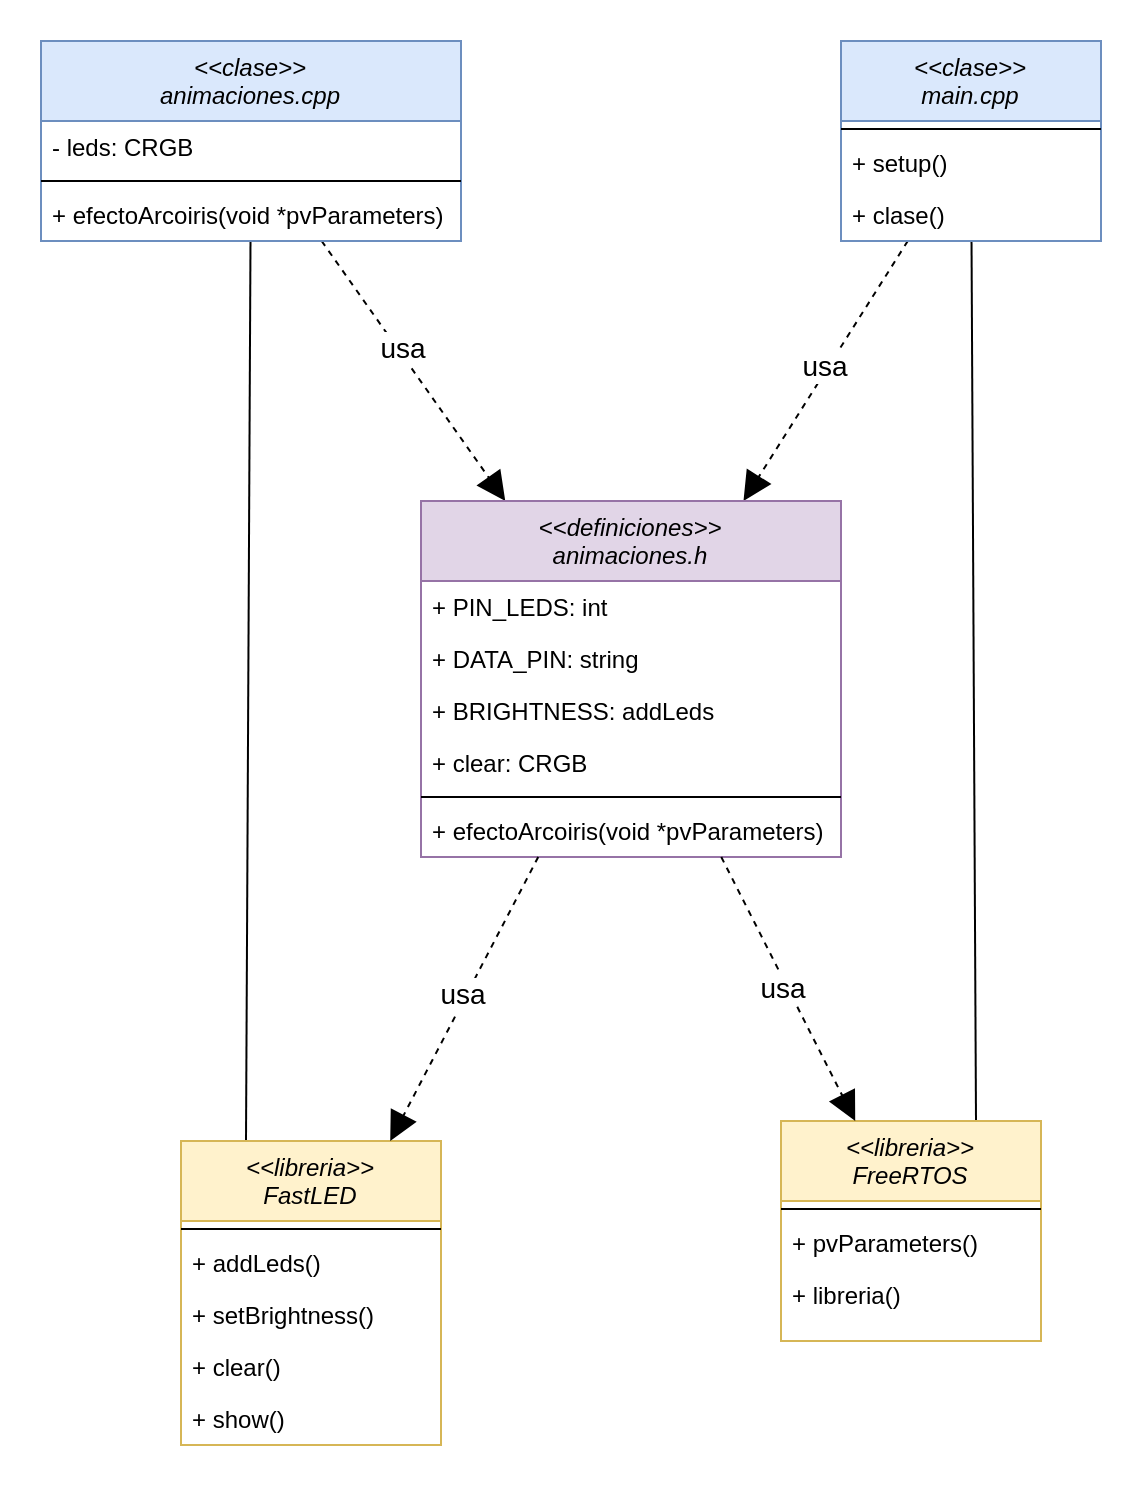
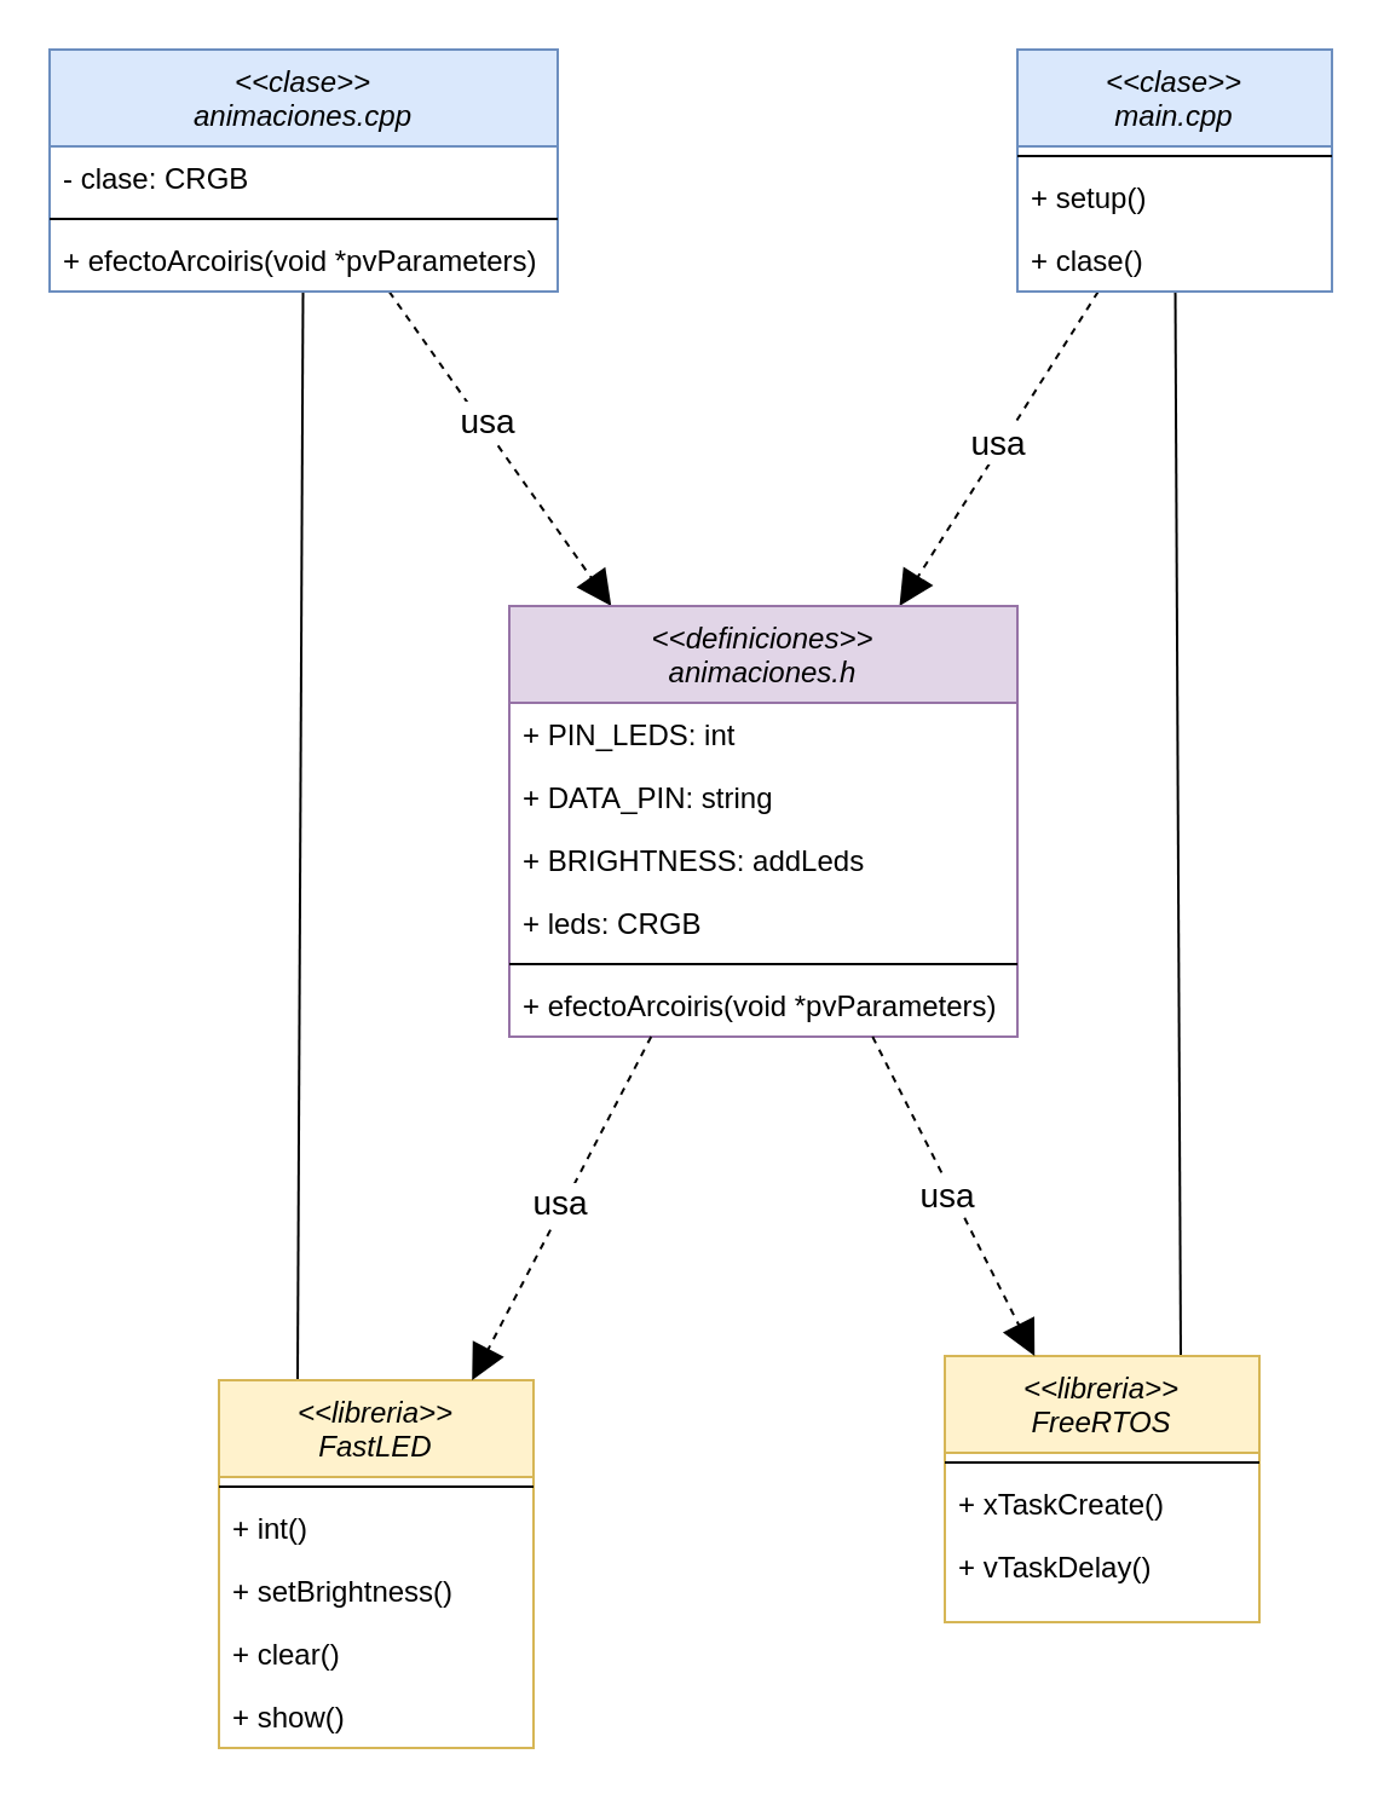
- <mxCell id="6" value="- leds: CRGB" style="text;align=left;verticalAlign=top;spacingLeft=4;spacingRight=4;overflow=hidden;rotatable=0;points=[[0,0.5],[1,0.5]];portConstraint=eastwest;" parent="5" vertex="1"><mxGeometry y="40" width="210" height="26" as="geometry" /></mxCell>
+ <mxCell id="6" value="- clase: CRGB" style="text;align=left;verticalAlign=top;spacingLeft=4;spacingRight=4;overflow=hidden;rotatable=0;points=[[0,0.5],[1,0.5]];portConstraint=eastwest;" parent="5" vertex="1"><mxGeometry y="40" width="210" height="26" as="geometry" /></mxCell>
- <mxCell id="20" value="+ clear: CRGB" style="text;align=left;verticalAlign=top;spacingLeft=4;spacingRight=4;overflow=hidden;rotatable=0;points=[[0,0.5],[1,0.5]];portConstraint=eastwest;" parent="16" vertex="1"><mxGeometry y="118" width="210" height="26" as="geometry" /></mxCell>
+ <mxCell id="20" value="+ leds: CRGB" style="text;align=left;verticalAlign=top;spacingLeft=4;spacingRight=4;overflow=hidden;rotatable=0;points=[[0,0.5],[1,0.5]];portConstraint=eastwest;" parent="16" vertex="1"><mxGeometry y="118" width="210" height="26" as="geometry" /></mxCell>
- <mxCell id="31" value="+ pvParameters()" style="text;align=left;verticalAlign=top;spacingLeft=4;spacingRight=4;overflow=hidden;rotatable=0;points=[[0,0.5],[1,0.5]];portConstraint=eastwest;" parent="29" vertex="1"><mxGeometry y="48" width="130" height="26" as="geometry" /></mxCell>
+ <mxCell id="31" value="+ xTaskCreate()" style="text;align=left;verticalAlign=top;spacingLeft=4;spacingRight=4;overflow=hidden;rotatable=0;points=[[0,0.5],[1,0.5]];portConstraint=eastwest;" parent="29" vertex="1"><mxGeometry y="48" width="130" height="26" as="geometry" /></mxCell>
- <mxCell id="25" value="+ addLeds()" style="text;align=left;verticalAlign=top;spacingLeft=4;spacingRight=4;overflow=hidden;rotatable=0;points=[[0,0.5],[1,0.5]];portConstraint=eastwest;" parent="23" vertex="1"><mxGeometry y="48" width="130" height="26" as="geometry" /></mxCell>
+ <mxCell id="25" value="+ int()" style="text;align=left;verticalAlign=top;spacingLeft=4;spacingRight=4;overflow=hidden;rotatable=0;points=[[0,0.5],[1,0.5]];portConstraint=eastwest;" parent="23" vertex="1"><mxGeometry y="48" width="130" height="26" as="geometry" /></mxCell>
- <mxCell id="32" value="+ libreria()" style="text;align=left;verticalAlign=top;spacingLeft=4;spacingRight=4;overflow=hidden;rotatable=0;points=[[0,0.5],[1,0.5]];portConstraint=eastwest;" parent="29" vertex="1"><mxGeometry y="74" width="130" height="26" as="geometry" /></mxCell>
+ <mxCell id="32" value="+ vTaskDelay()" style="text;align=left;verticalAlign=top;spacingLeft=4;spacingRight=4;overflow=hidden;rotatable=0;points=[[0,0.5],[1,0.5]];portConstraint=eastwest;" parent="29" vertex="1"><mxGeometry y="74" width="130" height="26" as="geometry" /></mxCell>
